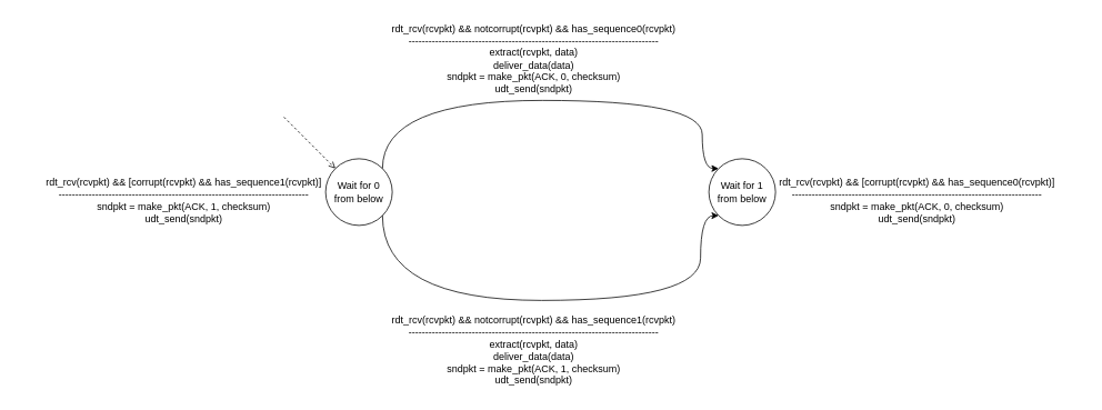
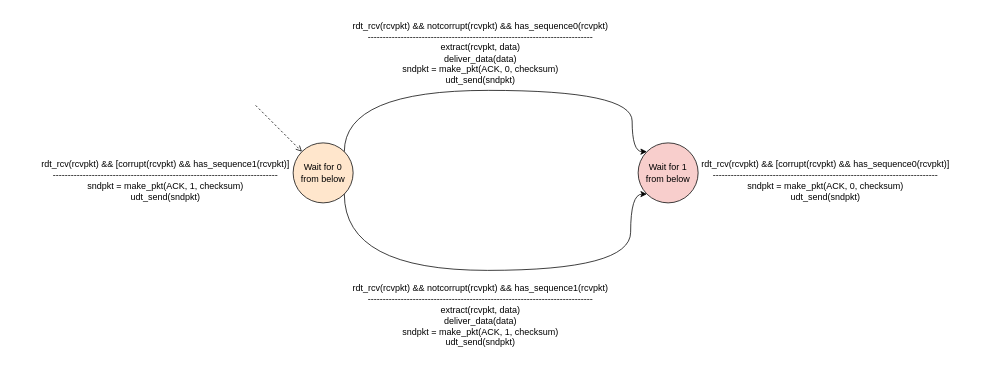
- <mxCell id="2" value="Wait for 0 from below" style="ellipse;whiteSpace=wrap;html=1;aspect=fixed;" vertex="1" parent="1"><mxGeometry x="390" y="190" width="80" height="80" as="geometry" /></mxCell>
+ <mxCell id="2" value="Wait for 0 from below" style="ellipse;whiteSpace=wrap;html=1;aspect=fixed;fillColor=#ffe6cc;" vertex="1" parent="1"><mxGeometry x="390" y="190" width="80" height="80" as="geometry" /></mxCell>
- <mxCell id="3" value="Wait for 1 from below" style="ellipse;whiteSpace=wrap;html=1;aspect=fixed;" vertex="1" parent="1"><mxGeometry x="850" y="190" width="80" height="80" as="geometry" /></mxCell>
+ <mxCell id="3" value="Wait for 1 from below" style="ellipse;whiteSpace=wrap;html=1;aspect=fixed;fillColor=#f8cecc;" vertex="1" parent="1"><mxGeometry x="850" y="190" width="80" height="80" as="geometry" /></mxCell>
